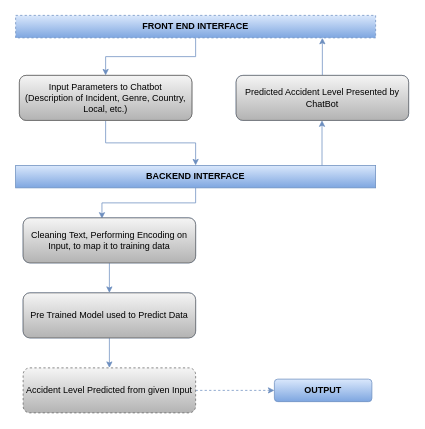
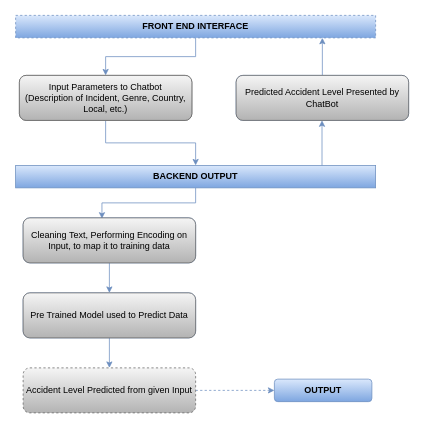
- <mxCell id="7" value="&lt;b&gt;BACKEND INTERFACE&lt;/b&gt;" style="rounded=0;whiteSpace=wrap;html=1;fillColor=#dae8fc;strokeColor=#6c8ebf;gradientColor=#7ea6e0;" vertex="1" parent="1"><mxGeometry x="20" y="220" width="480" height="30" as="geometry" /></mxCell>
+ <mxCell id="7" value="&lt;b&gt;BACKEND OUTPUT&lt;/b&gt;" style="rounded=0;whiteSpace=wrap;html=1;fillColor=#dae8fc;strokeColor=#6c8ebf;gradientColor=#7ea6e0;" vertex="1" parent="1"><mxGeometry x="20" y="220" width="480" height="30" as="geometry" /></mxCell>
